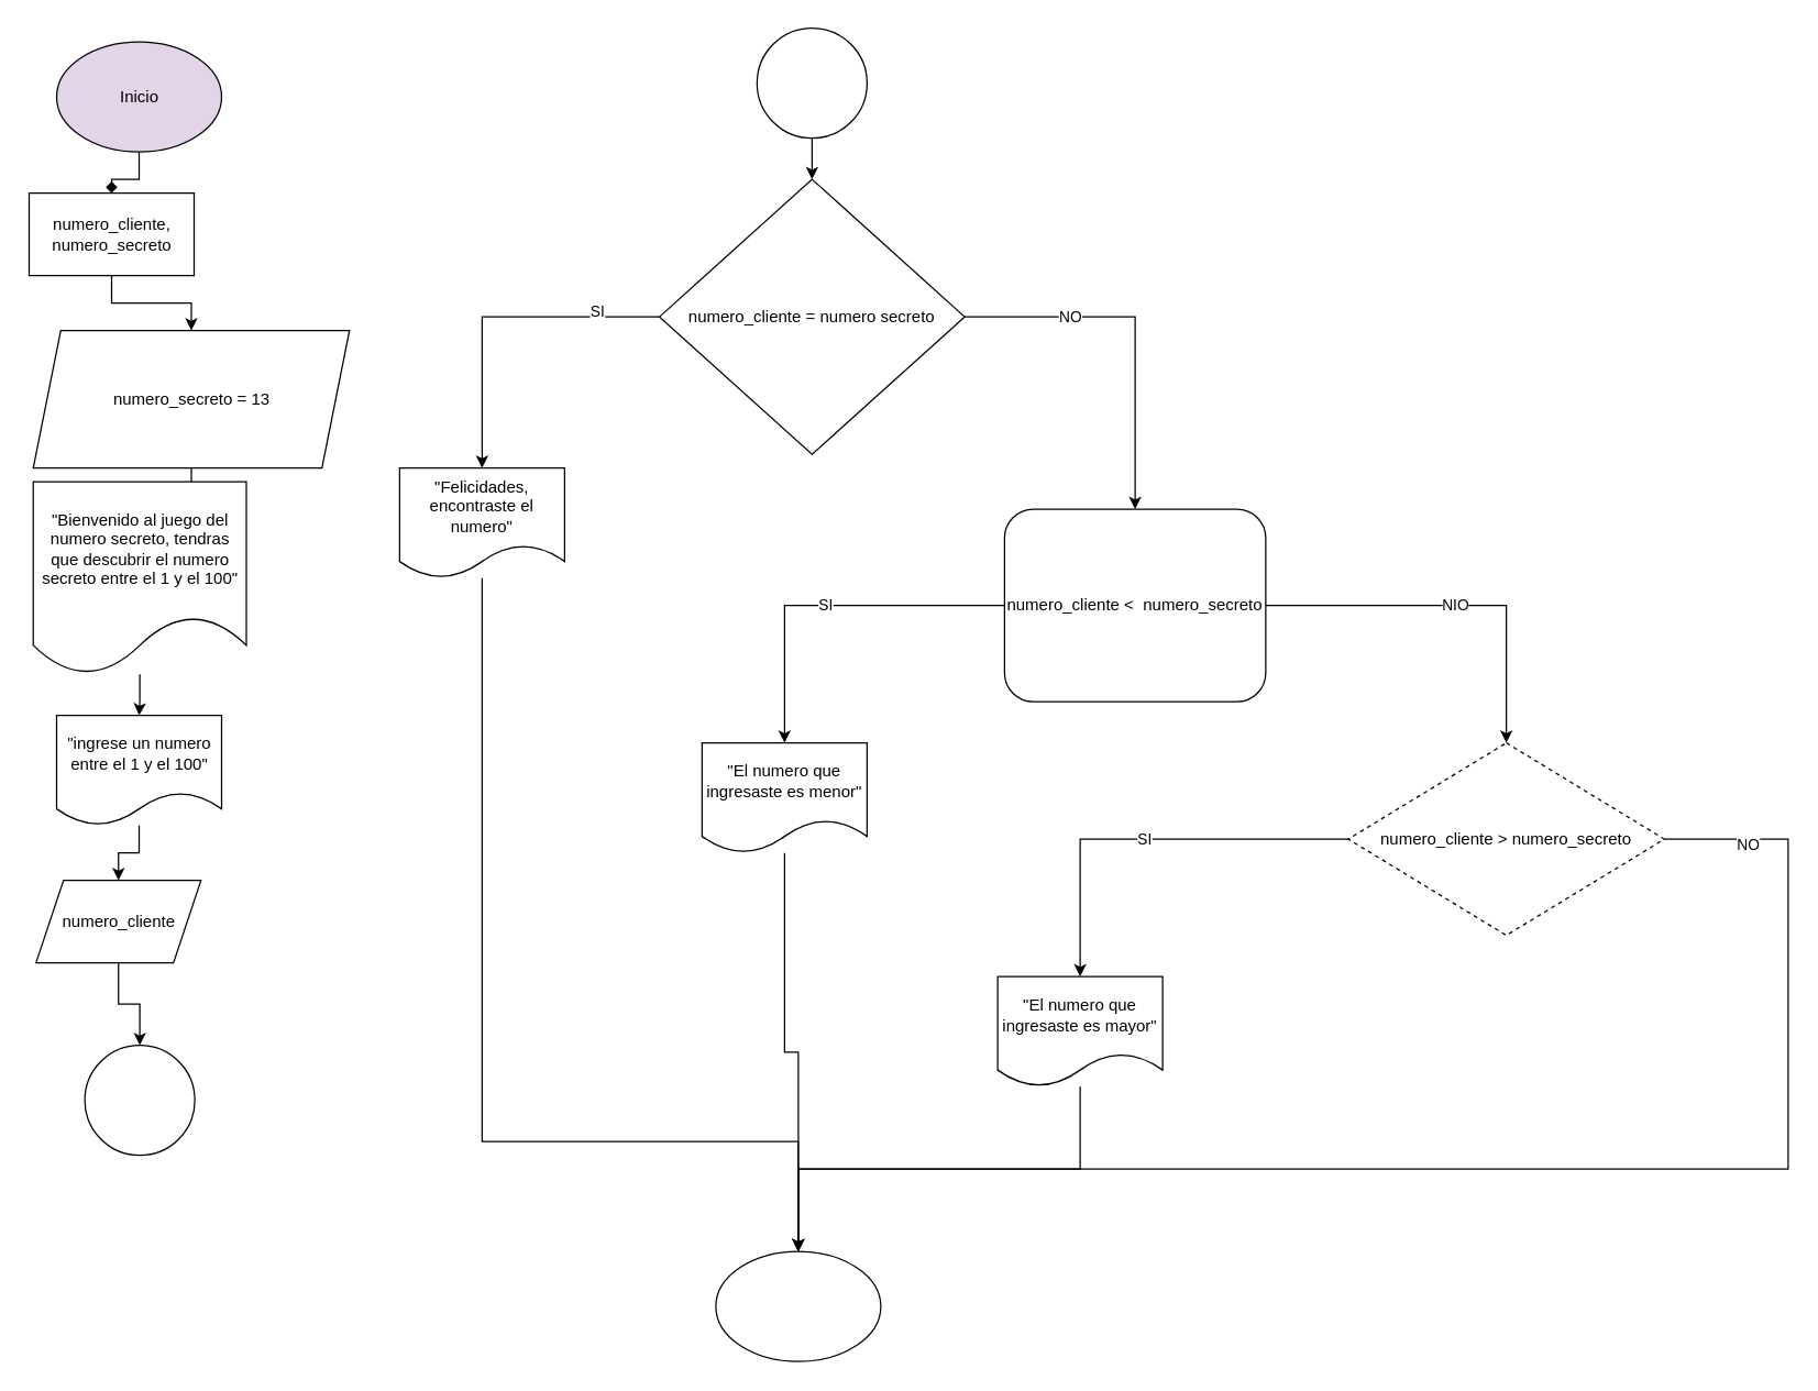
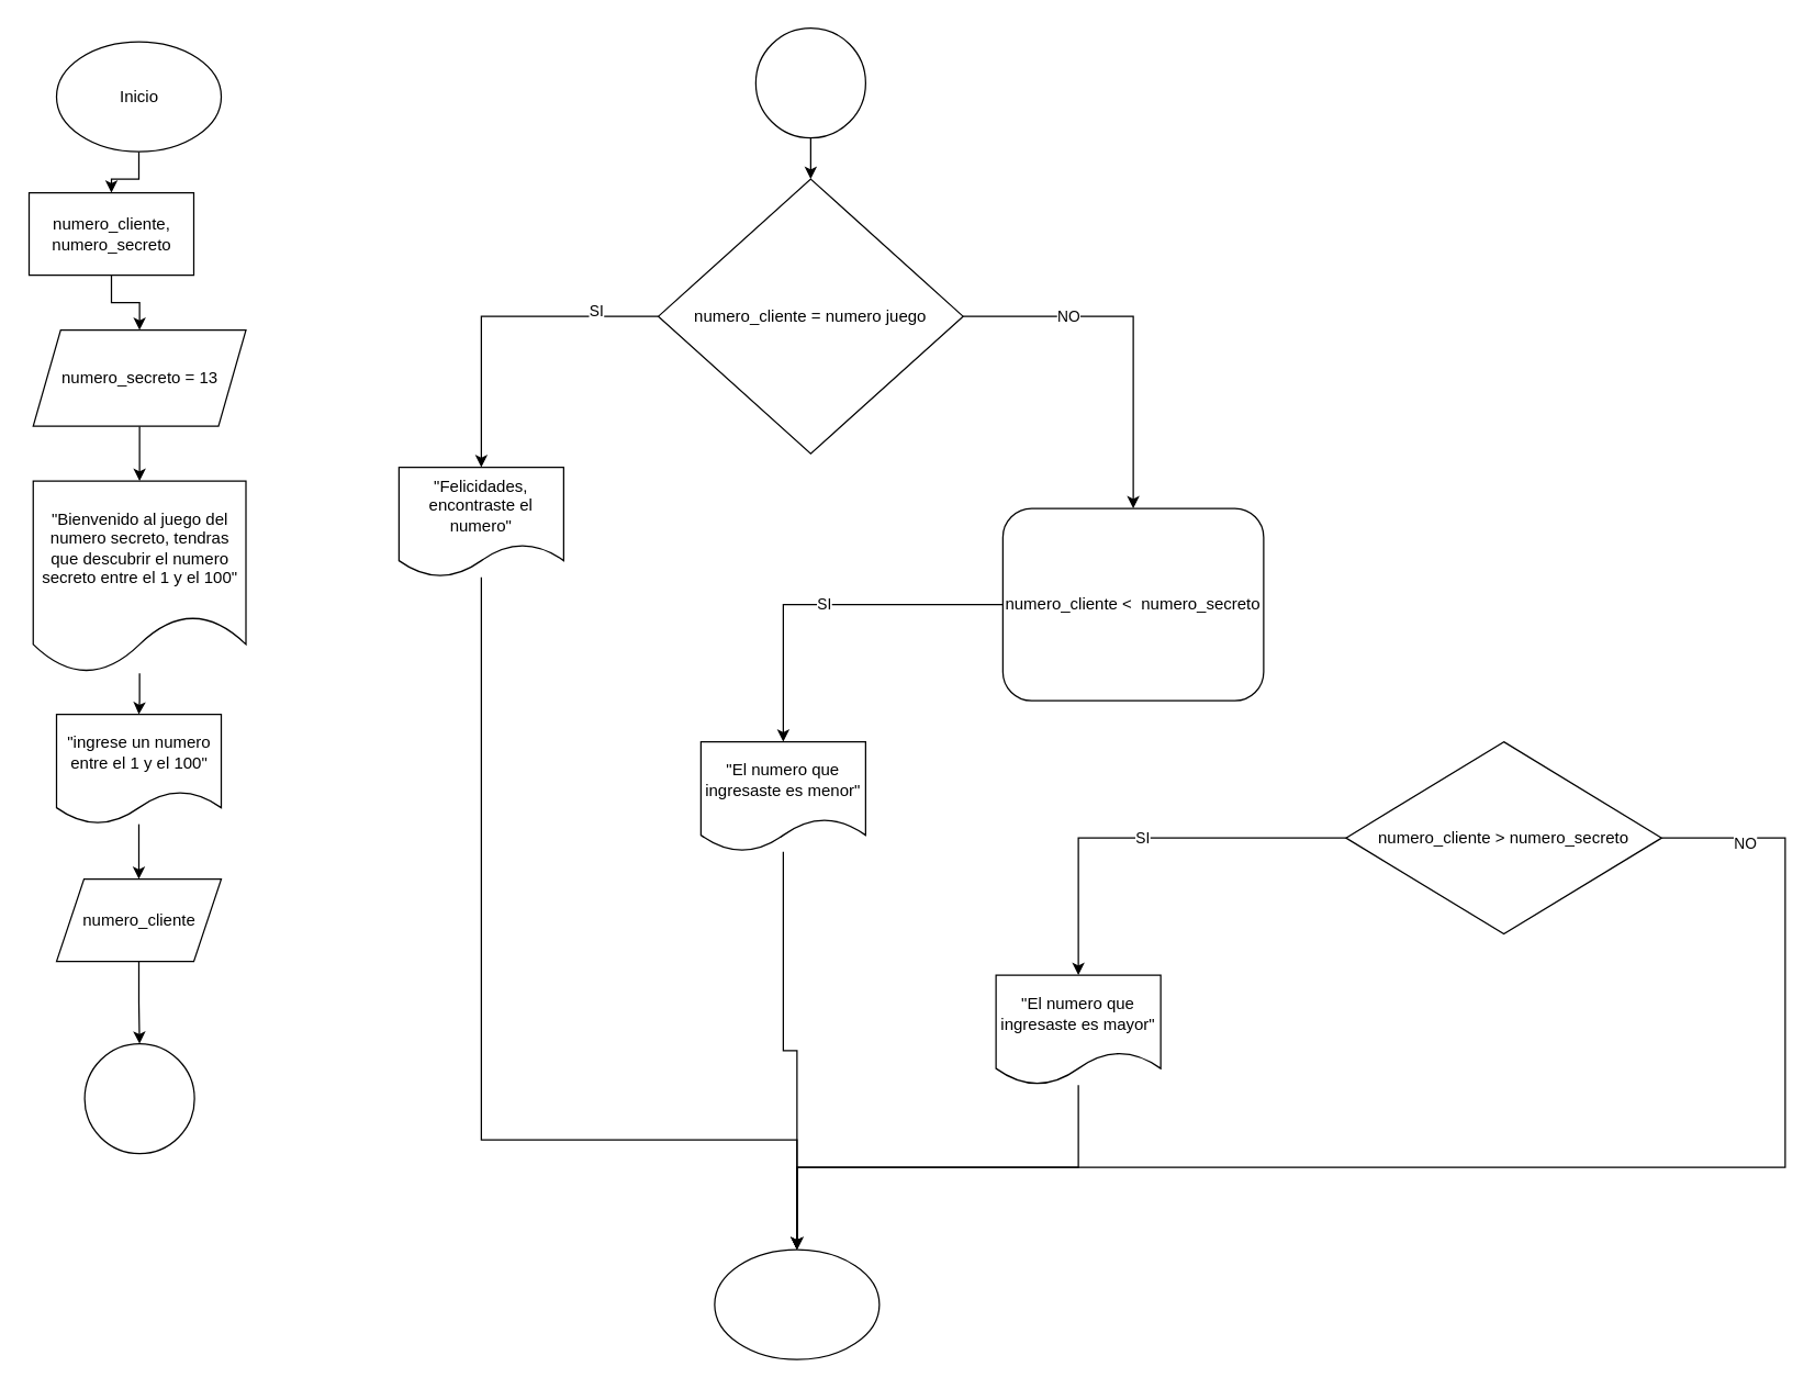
- <mxCell id="3" value="Inicio" style="ellipse;whiteSpace=wrap;html=1;fillColor=#e1d5e7;" vertex="1" parent="1"><mxGeometry x="40.5" y="30" width="120" height="80" as="geometry" /></mxCell>
+ <mxCell id="3" value="Inicio" style="ellipse;whiteSpace=wrap;html=1;" vertex="1" parent="1"><mxGeometry x="40.5" y="30" width="120" height="80" as="geometry" /></mxCell>
- <mxCell id="2" value="" style="edgeStyle=orthogonalEdgeStyle;rounded=0;orthogonalLoop=1;jettySize=auto;html=1;endArrow=diamond;" edge="1" parent="1" source="3" target="5"><mxGeometry relative="1" as="geometry" /></mxCell>
+ <mxCell id="2" value="" style="edgeStyle=orthogonalEdgeStyle;rounded=0;orthogonalLoop=1;jettySize=auto;html=1;" edge="1" parent="1" source="3" target="5"><mxGeometry relative="1" as="geometry" /></mxCell>
- <mxCell id="18" value="numero_cliente = numero secreto" style="rhombus;whiteSpace=wrap;html=1;" vertex="1" parent="1"><mxGeometry x="479" y="130" width="222" height="200" as="geometry" /></mxCell>
+ <mxCell id="18" value="numero_cliente = numero juego" style="rhombus;whiteSpace=wrap;html=1;" vertex="1" parent="1"><mxGeometry x="479" y="130" width="222" height="200" as="geometry" /></mxCell>
- <mxCell id="7" value="numero_secreto = 13" style="shape=parallelogram;perimeter=parallelogramPerimeter;whiteSpace=wrap;html=1;fixedSize=1;" vertex="1" parent="1"><mxGeometry x="23.5" y="240" width="230" height="100" as="geometry" /></mxCell>
+ <mxCell id="7" value="numero_secreto = 13" style="shape=parallelogram;perimeter=parallelogramPerimeter;whiteSpace=wrap;html=1;fixedSize=1;" vertex="1" parent="1"><mxGeometry x="23.5" y="240" width="155" height="70" as="geometry" /></mxCell>
- <mxCell id="25" value="NIO" style="edgeStyle=orthogonalEdgeStyle;rounded=0;orthogonalLoop=1;jettySize=auto;html=1;" edge="1" parent="1" source="26" target="32"><mxGeometry relative="1" as="geometry" /></mxCell>
- <mxCell id="32" value="numero_cliente &amp;gt; numero_secreto" style="rhombus;whiteSpace=wrap;html=1;dashed=1;" vertex="1" parent="1"><mxGeometry x="980" y="540" width="230" height="140" as="geometry" /></mxCell>
+ <mxCell id="32" value="numero_cliente &amp;gt; numero_secreto" style="rhombus;whiteSpace=wrap;html=1;" vertex="1" parent="1"><mxGeometry x="980" y="540" width="230" height="140" as="geometry" /></mxCell>
- <mxCell id="13" value="numero_cliente" style="shape=parallelogram;perimeter=parallelogramPerimeter;whiteSpace=wrap;html=1;fixedSize=1;" vertex="1" parent="1"><mxGeometry x="25.5" y="640" width="120" height="60" as="geometry" /></mxCell>
+ <mxCell id="13" value="numero_cliente" style="shape=parallelogram;perimeter=parallelogramPerimeter;whiteSpace=wrap;html=1;fixedSize=1;" vertex="1" parent="1"><mxGeometry x="40.5" y="640" width="120" height="60" as="geometry" /></mxCell>
